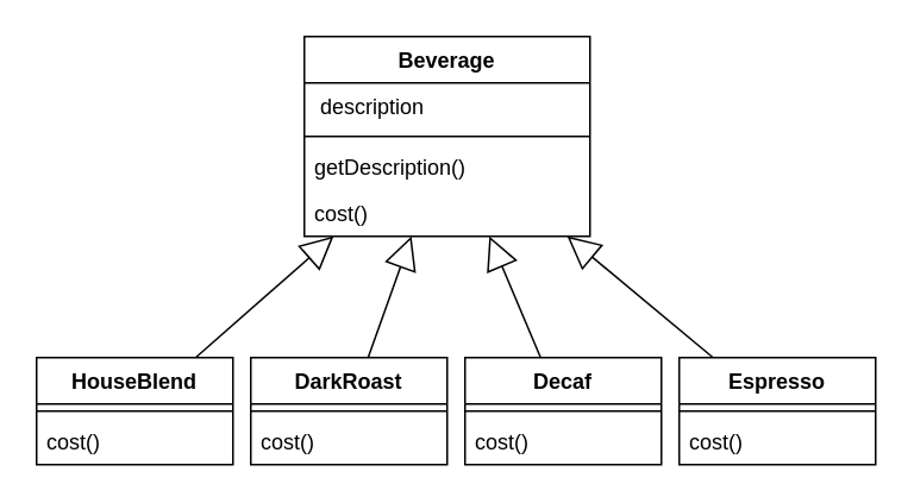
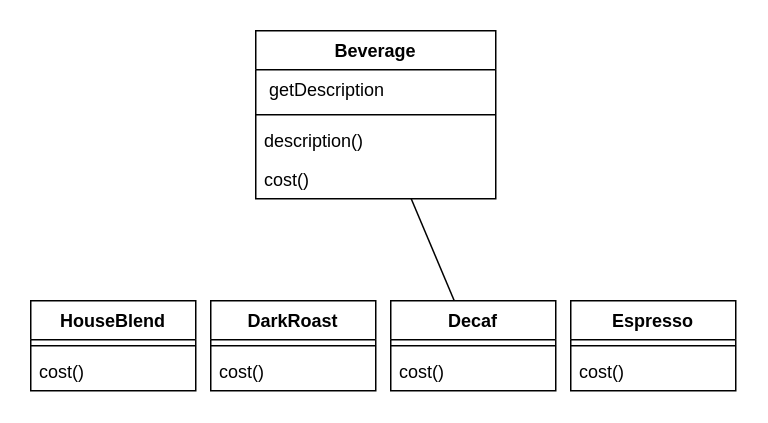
- <mxCell id="3" value="&amp;nbsp;description" style="text;strokeColor=none;fillColor=none;align=left;verticalAlign=top;spacingLeft=4;spacingRight=4;overflow=hidden;rotatable=0;points=[[0,0.5],[1,0.5]];portConstraint=eastwest;whiteSpace=wrap;html=1;" vertex="1" parent="2"><mxGeometry y="26" width="160" height="26" as="geometry" /></mxCell>
+ <mxCell id="3" value="&amp;nbsp;getDescription" style="text;strokeColor=none;fillColor=none;align=left;verticalAlign=top;spacingLeft=4;spacingRight=4;overflow=hidden;rotatable=0;points=[[0,0.5],[1,0.5]];portConstraint=eastwest;whiteSpace=wrap;html=1;" vertex="1" parent="2"><mxGeometry y="26" width="160" height="26" as="geometry" /></mxCell>
- <mxCell id="5" value="getDescription()" style="text;strokeColor=none;fillColor=none;align=left;verticalAlign=top;spacingLeft=4;spacingRight=4;overflow=hidden;rotatable=0;points=[[0,0.5],[1,0.5]];portConstraint=eastwest;whiteSpace=wrap;html=1;" vertex="1" parent="2"><mxGeometry y="60" width="160" height="26" as="geometry" /></mxCell>
+ <mxCell id="5" value="description()" style="text;strokeColor=none;fillColor=none;align=left;verticalAlign=top;spacingLeft=4;spacingRight=4;overflow=hidden;rotatable=0;points=[[0,0.5],[1,0.5]];portConstraint=eastwest;whiteSpace=wrap;html=1;" vertex="1" parent="2"><mxGeometry y="60" width="160" height="26" as="geometry" /></mxCell>
- <mxCell id="21" value="" style="endArrow=block;endSize=16;endFill=0;html=1;rounded=0;" edge="1" parent="1" source="14" target="2"><mxGeometry width="160" relative="1" as="geometry"><mxPoint x="216" y="210" as="sourcePoint" /><mxPoint x="240" y="142" as="targetPoint" /></mxGeometry></mxCell>
+ <mxCell id="21" value="" style="endArrow=none;endSize=16;endFill=0;html=1;rounded=0;" edge="1" parent="1" source="14" target="2"><mxGeometry width="160" relative="1" as="geometry"><mxPoint x="216" y="210" as="sourcePoint" /><mxPoint x="240" y="142" as="targetPoint" /></mxGeometry></mxCell>
- <mxCell id="22" value="" style="endArrow=block;endSize=16;endFill=0;html=1;rounded=0;" edge="1" parent="1" source="17" target="2"><mxGeometry width="160" relative="1" as="geometry"><mxPoint x="312" y="210" as="sourcePoint" /><mxPoint x="284" y="142" as="targetPoint" /></mxGeometry></mxCell>
- <mxCell id="10" value="" style="endArrow=block;endSize=16;endFill=0;html=1;rounded=0;" edge="1" parent="1" source="7" target="2"><mxGeometry width="160" relative="1" as="geometry"><mxPoint x="270" y="168" as="sourcePoint" /><mxPoint x="190" y="160" as="targetPoint" /></mxGeometry></mxCell>
- <mxCell id="20" value="" style="endArrow=block;endSize=16;endFill=0;html=1;rounded=0;" edge="1" parent="1" source="11" target="2"><mxGeometry width="160" relative="1" as="geometry"><mxPoint x="119" y="210" as="sourcePoint" /><mxPoint x="196" y="142" as="targetPoint" /></mxGeometry></mxCell>
